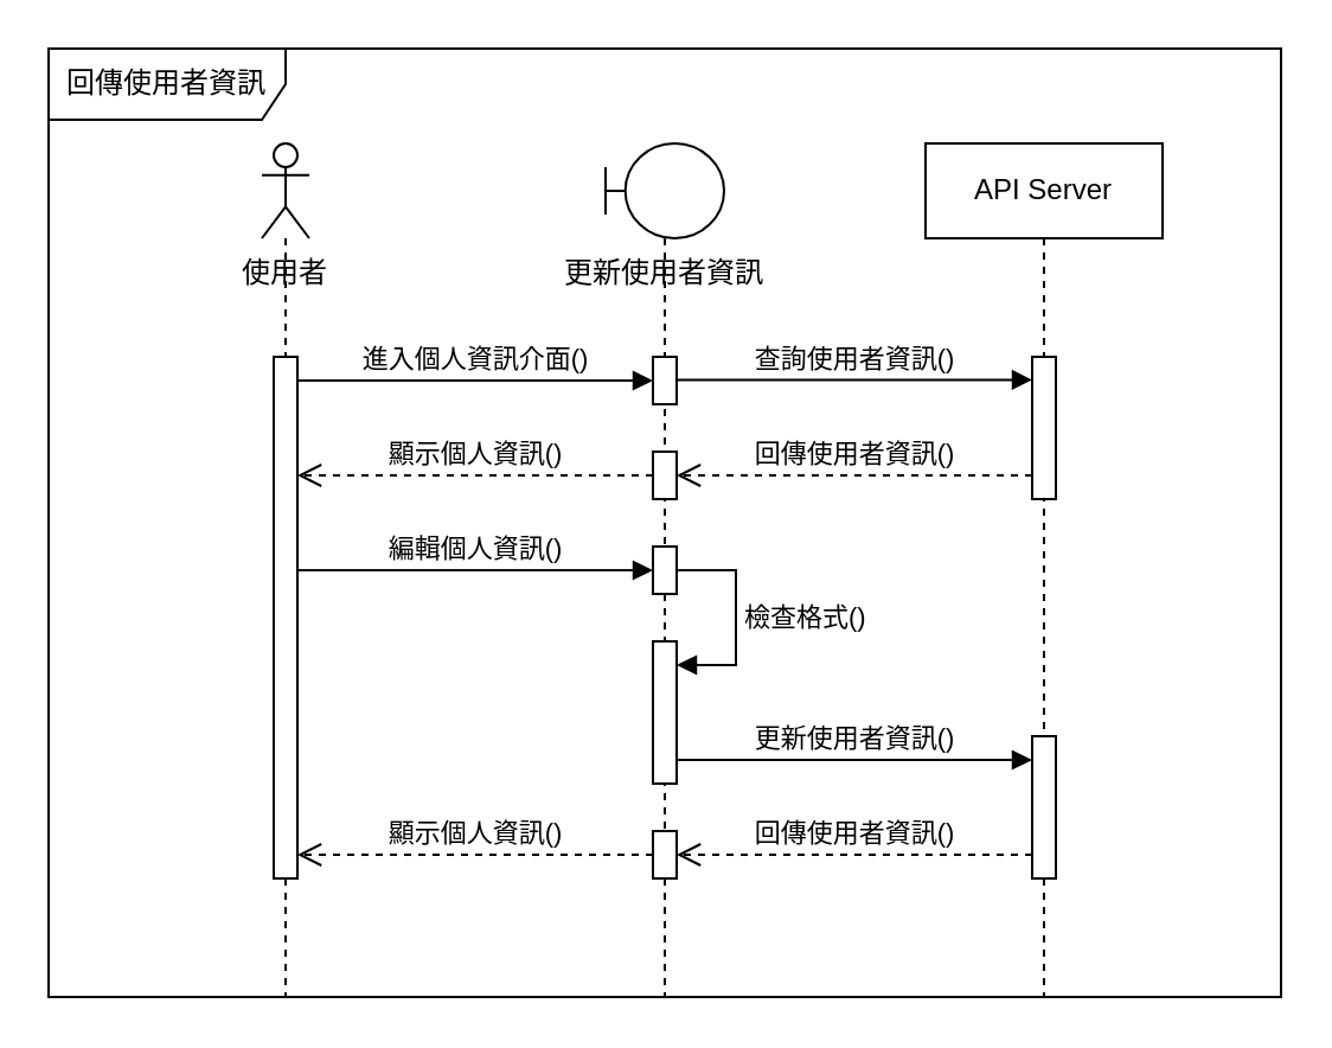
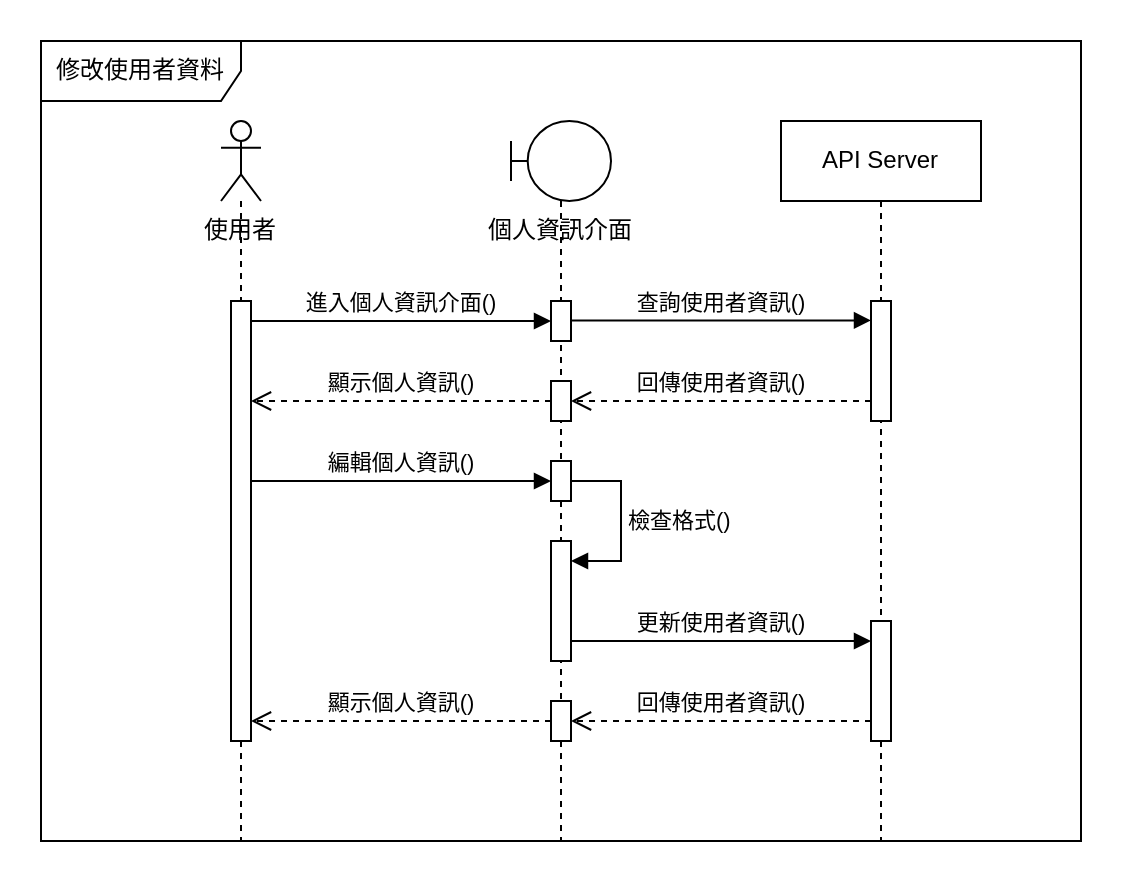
- <mxCell id="9" value="回傳使用者資訊" style="shape=umlFrame;whiteSpace=wrap;html=1;pointerEvents=0;width=100;height=30;" parent="1" vertex="1"><mxGeometry x="20" y="20" width="520" height="400" as="geometry" /></mxCell>
+ <mxCell id="9" value="修改使用者資料" style="shape=umlFrame;whiteSpace=wrap;html=1;pointerEvents=0;width=100;height=30;" parent="1" vertex="1"><mxGeometry x="20" y="20" width="520" height="400" as="geometry" /></mxCell>
- <mxCell id="11" value="更新使用者資訊" style="text;html=1;align=center;verticalAlign=middle;whiteSpace=wrap;rounded=0;" parent="1" vertex="1"><mxGeometry x="230" y="100" width="100" height="30" as="geometry" /></mxCell>
+ <mxCell id="11" value="個人資訊介面" style="text;html=1;align=center;verticalAlign=middle;whiteSpace=wrap;rounded=0;" parent="1" vertex="1"><mxGeometry x="230" y="100" width="100" height="30" as="geometry" /></mxCell>
